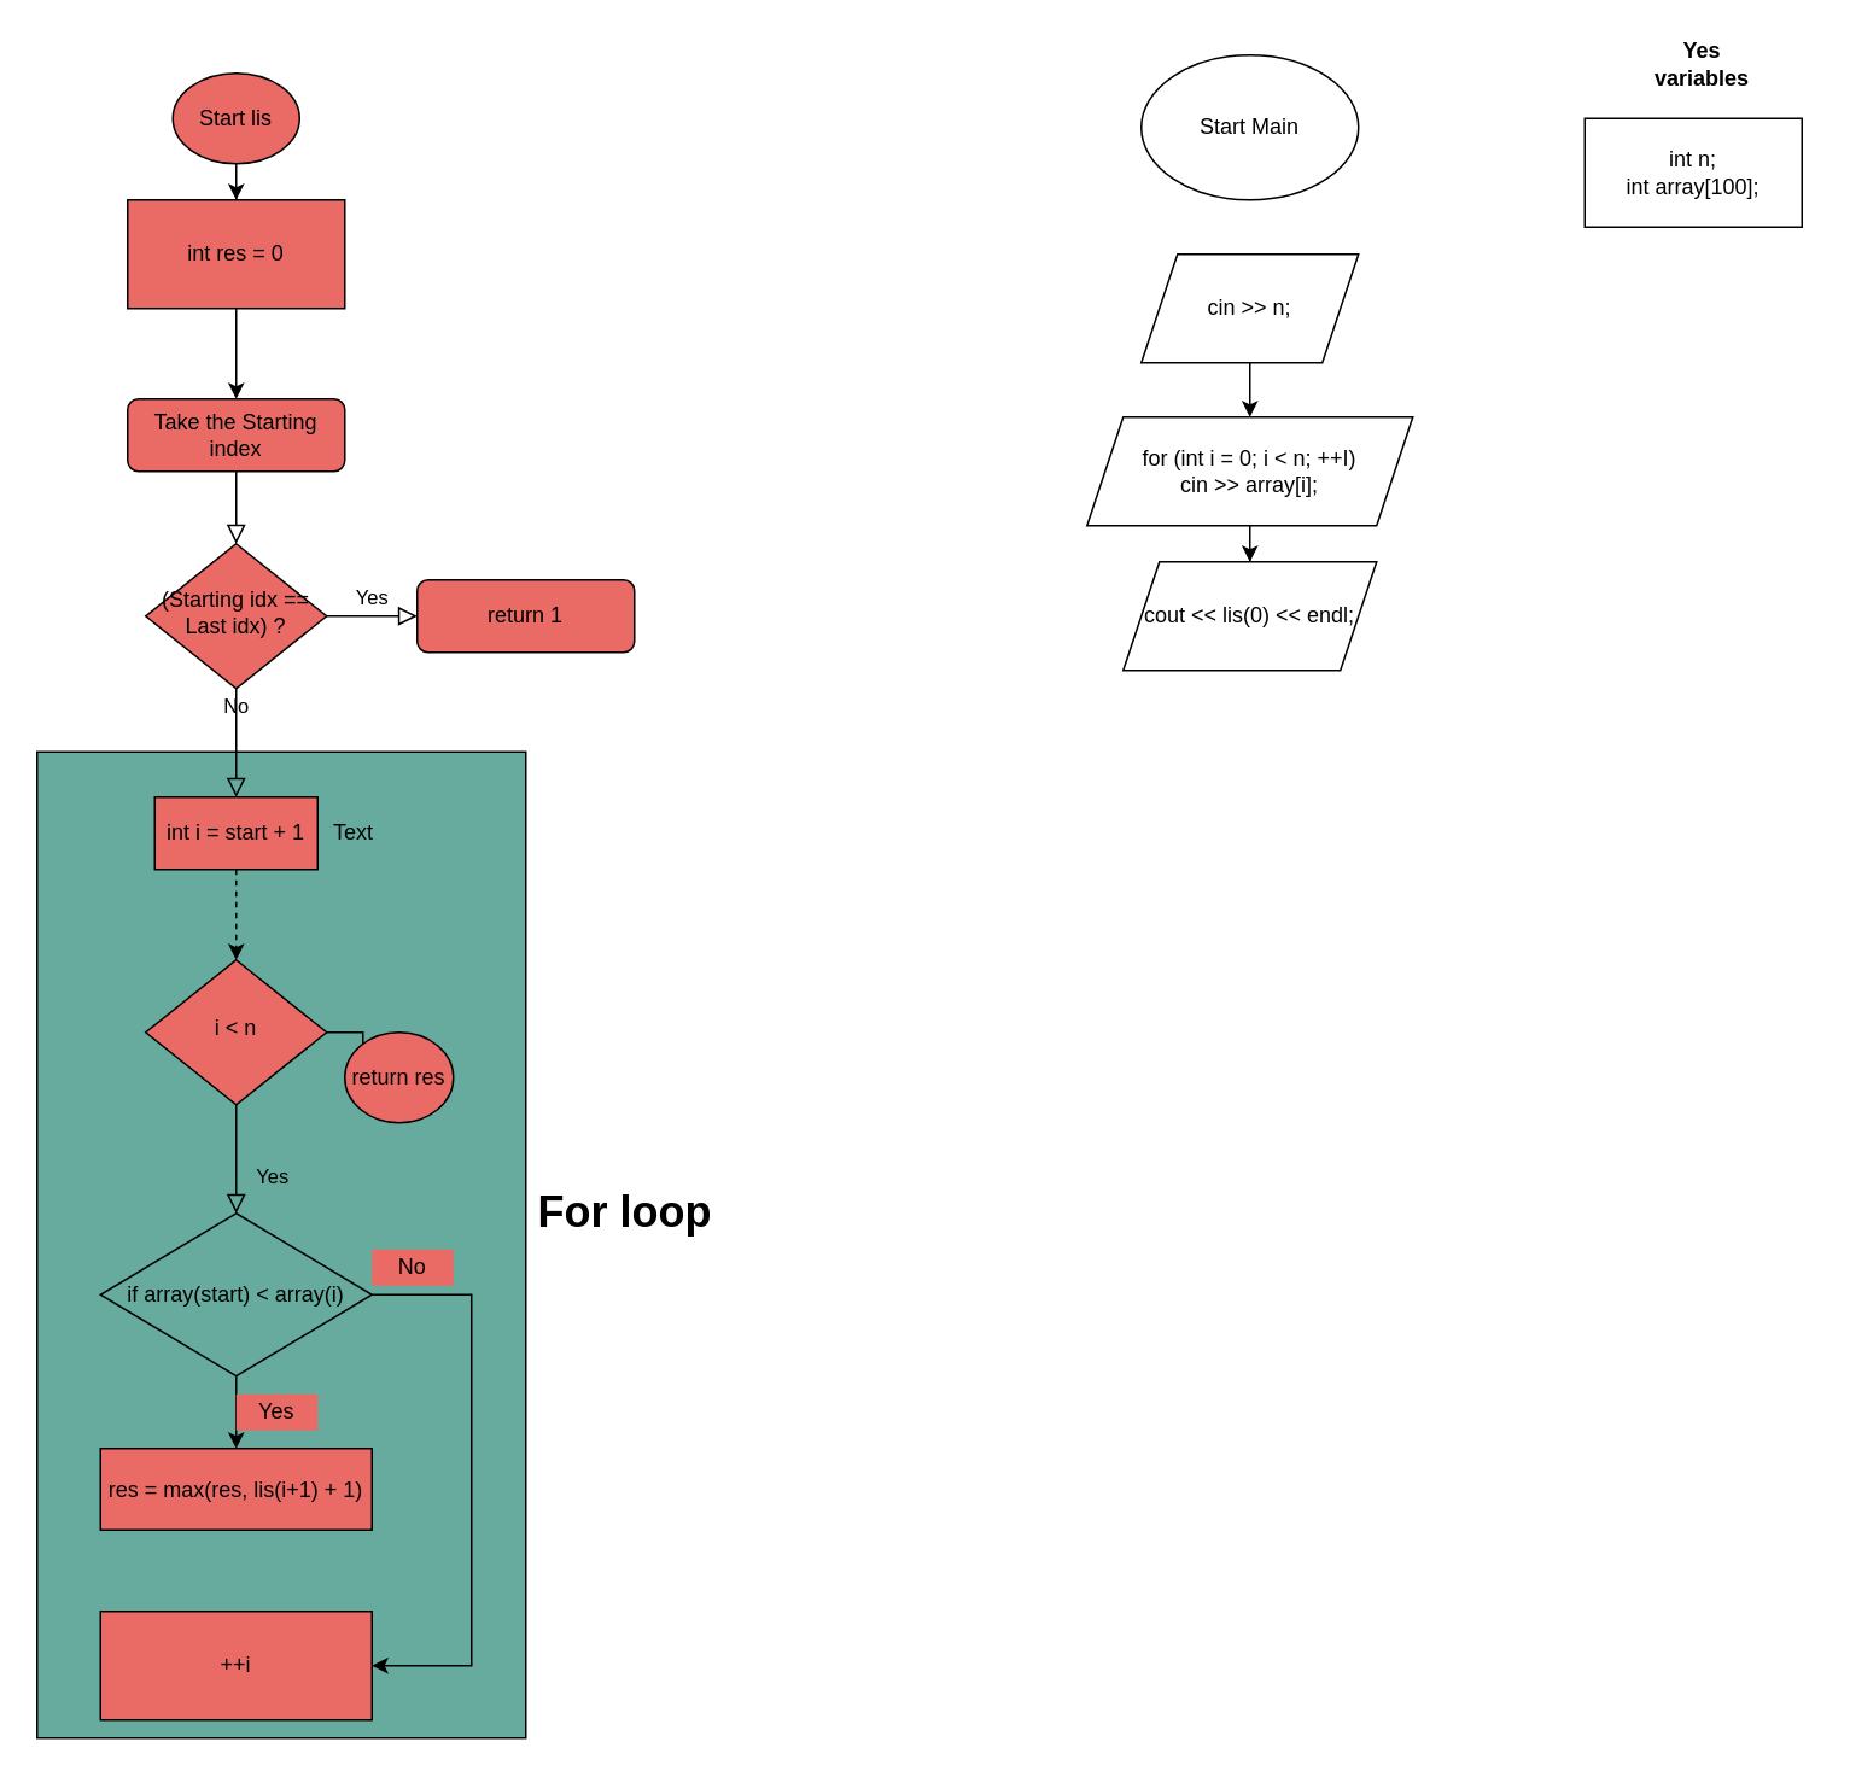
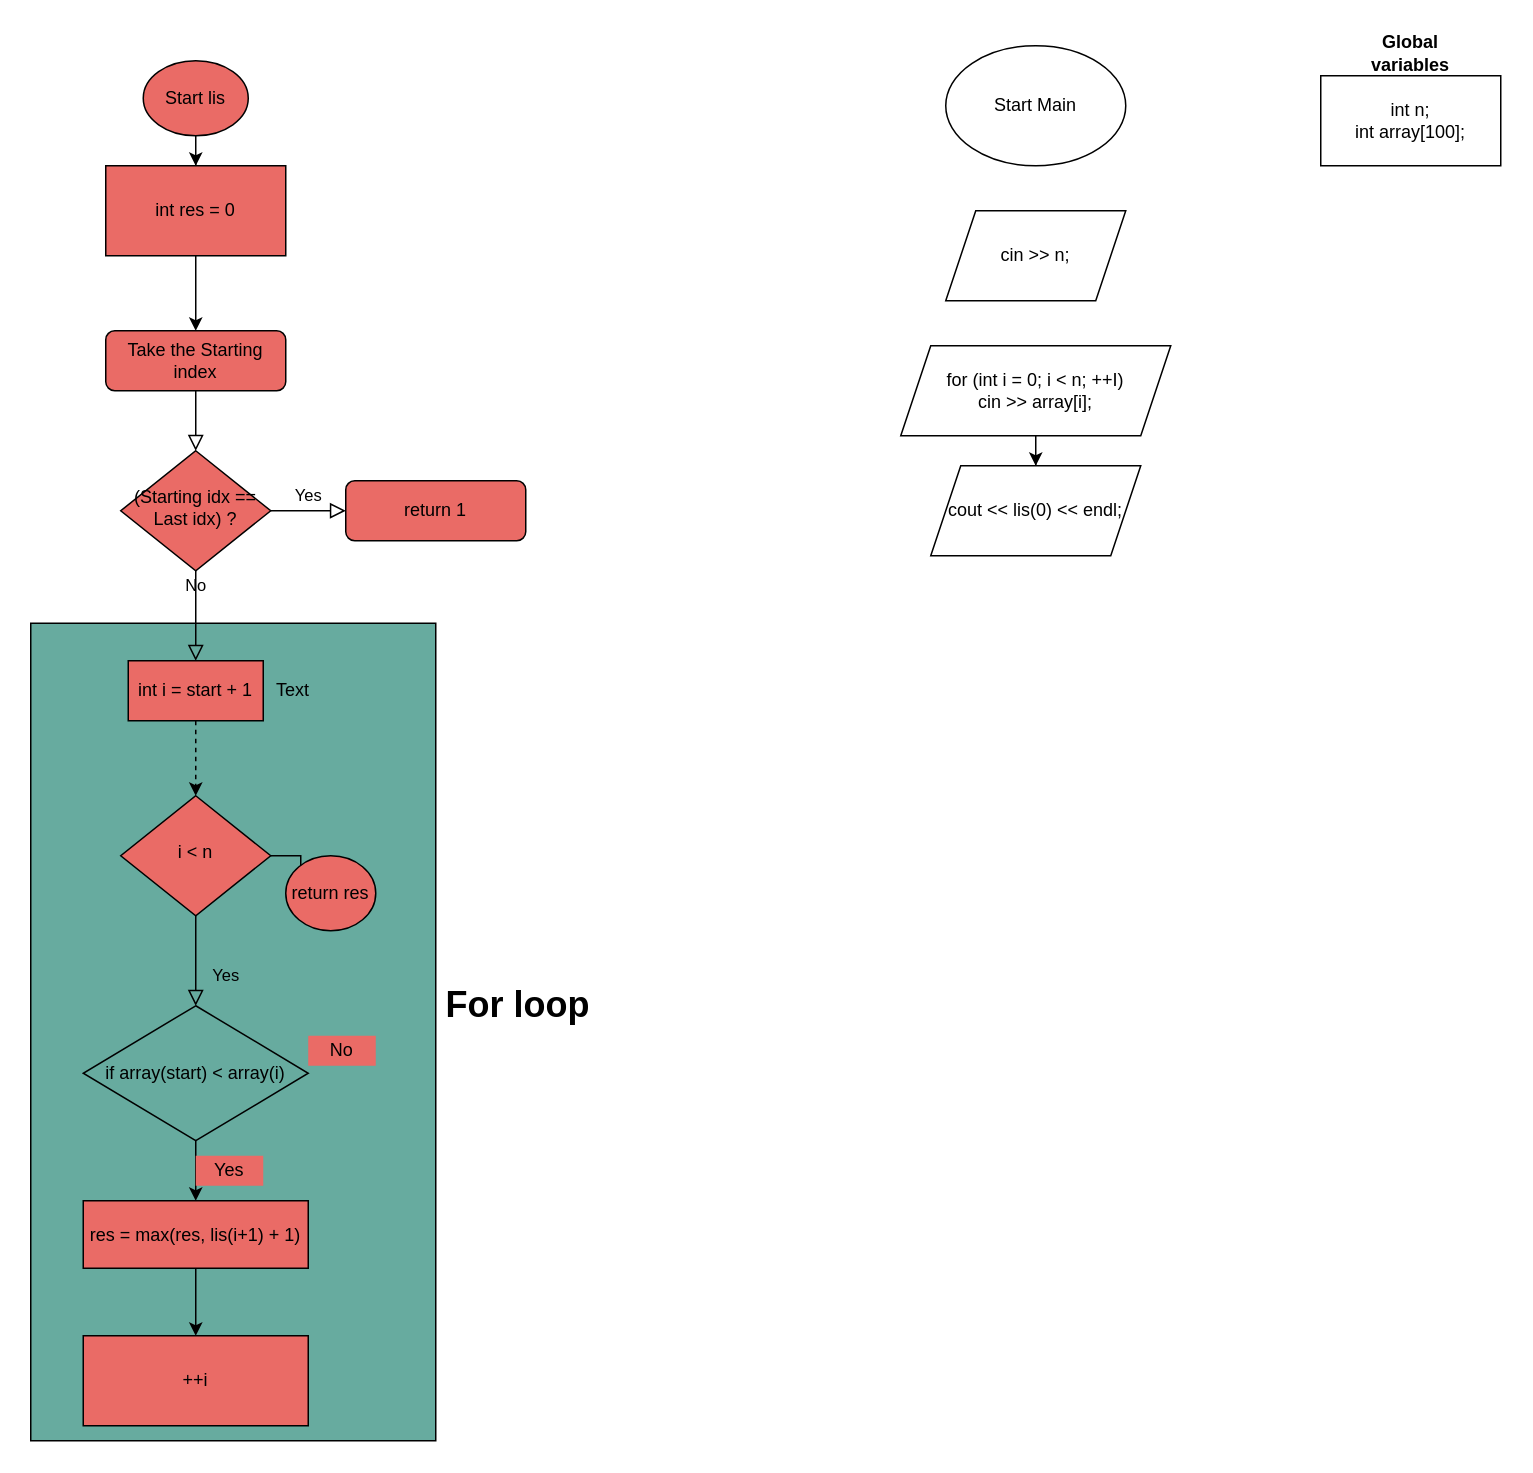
- <mxCell id="32" value="&lt;b&gt;Yes variables&lt;/b&gt;" style="text;html=1;align=center;verticalAlign=middle;whiteSpace=wrap;rounded=0;" vertex="1" parent="1"><mxGeometry x="910" y="20" width="60" height="30" as="geometry" /></mxCell>
+ <mxCell id="32" value="&lt;b&gt;Global variables&lt;/b&gt;" style="text;html=1;align=center;verticalAlign=middle;whiteSpace=wrap;rounded=0;" vertex="1" parent="1"><mxGeometry x="910" y="20" width="60" height="30" as="geometry" /></mxCell>
- <mxCell id="28" value="int n;&lt;div&gt;int array[100];&lt;/div&gt;" style="whiteSpace=wrap;html=1;" vertex="1" parent="1"><mxGeometry x="875" y="65" width="120" height="60" as="geometry" /></mxCell>
+ <mxCell id="28" value="int n;&lt;div&gt;int array[100];&lt;/div&gt;" style="whiteSpace=wrap;html=1;" vertex="1" parent="1"><mxGeometry x="880" y="50" width="120" height="60" as="geometry" /></mxCell>
- <mxCell id="29" value="" style="edgeStyle=orthogonalEdgeStyle;rounded=0;orthogonalLoop=1;jettySize=auto;html=1;" edge="1" parent="1" source="30" target="34"><mxGeometry relative="1" as="geometry" /></mxCell>
- <mxCell id="20" style="edgeStyle=orthogonalEdgeStyle;rounded=0;orthogonalLoop=1;jettySize=auto;html=1;exitX=1;exitY=0.5;exitDx=0;exitDy=0;entryX=1;entryY=0.5;entryDx=0;entryDy=0;fillColor=#EA6B66;" edge="1" parent="1" source="21" target="25"><mxGeometry relative="1" as="geometry"><mxPoint x="300" y="930" as="targetPoint" /><Array as="points"><mxPoint x="260" y="715" /><mxPoint x="260" y="920" /></Array></mxGeometry></mxCell>
+ <mxCell id="22" value="" style="edgeStyle=orthogonalEdgeStyle;rounded=0;orthogonalLoop=1;jettySize=auto;html=1;fillColor=#EA6B66;" edge="1" parent="1" source="23" target="25"><mxGeometry relative="1" as="geometry" /></mxCell>
